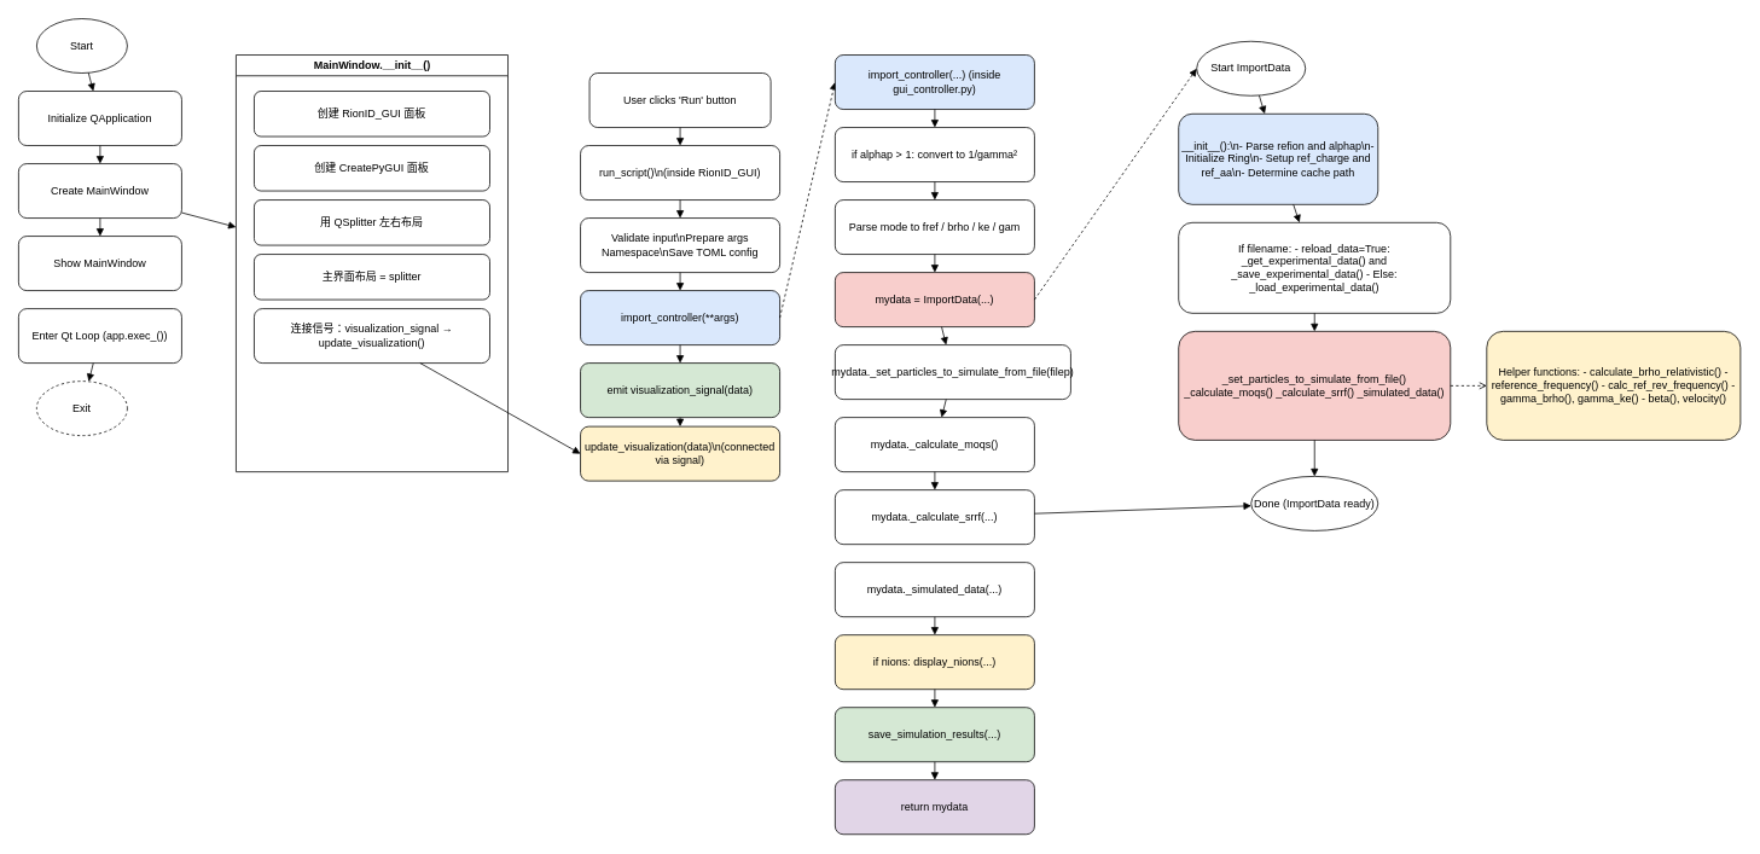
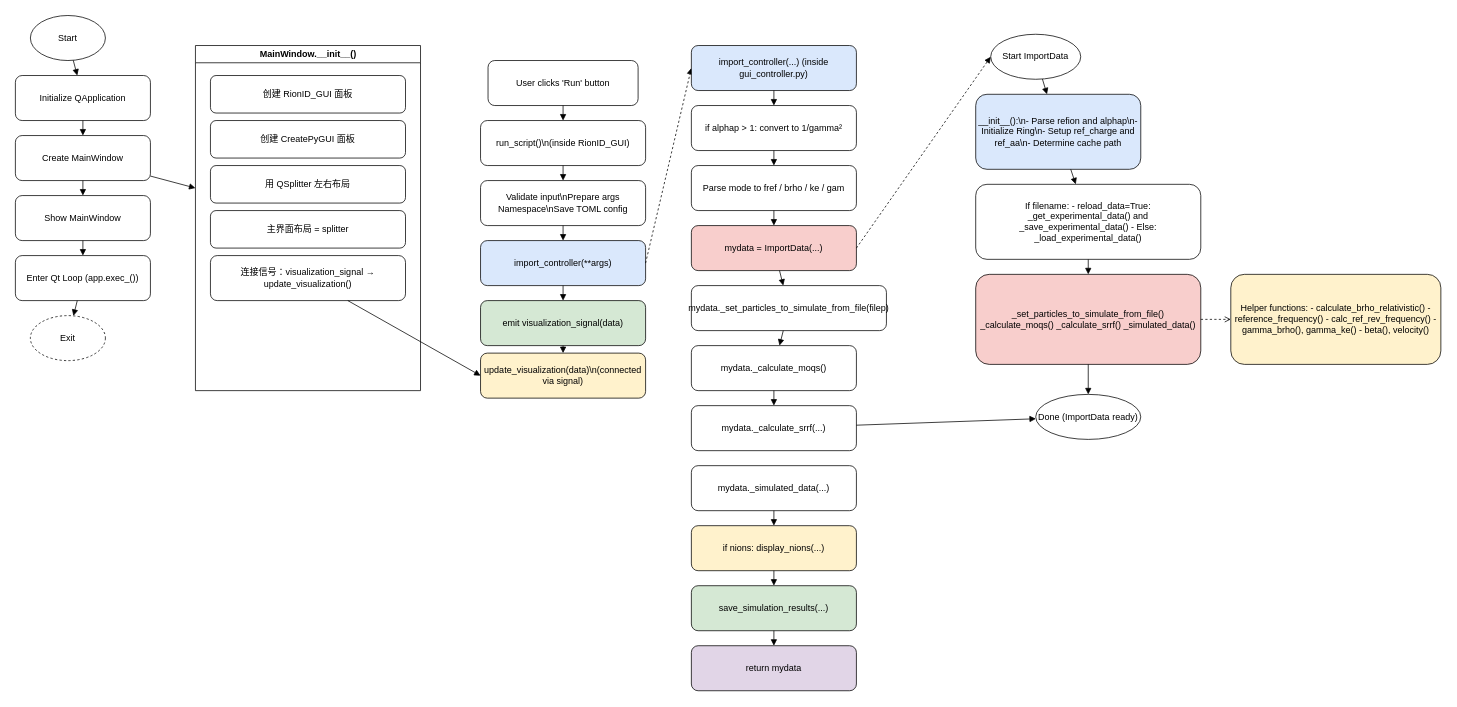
+ <mxCell id="17" style="endArrow=block;" edge="1" parent="1" source="5" target="6"><mxGeometry relative="1" as="geometry" /></mxCell>
